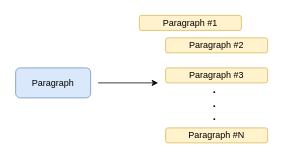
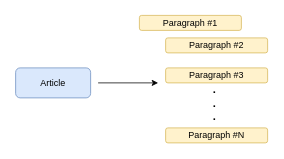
- <mxCell id="2" value="Paragraph" style="rounded=1;whiteSpace=wrap;html=1;fillColor=#dae8fc;strokeColor=#6c8ebf;" vertex="1" parent="1"><mxGeometry x="20" y="90" width="100" height="40" as="geometry" /></mxCell>
+ <mxCell id="2" value="Article" style="rounded=1;whiteSpace=wrap;html=1;fillColor=#dae8fc;strokeColor=#6c8ebf;" vertex="1" parent="1"><mxGeometry x="20" y="90" width="100" height="40" as="geometry" /></mxCell>
